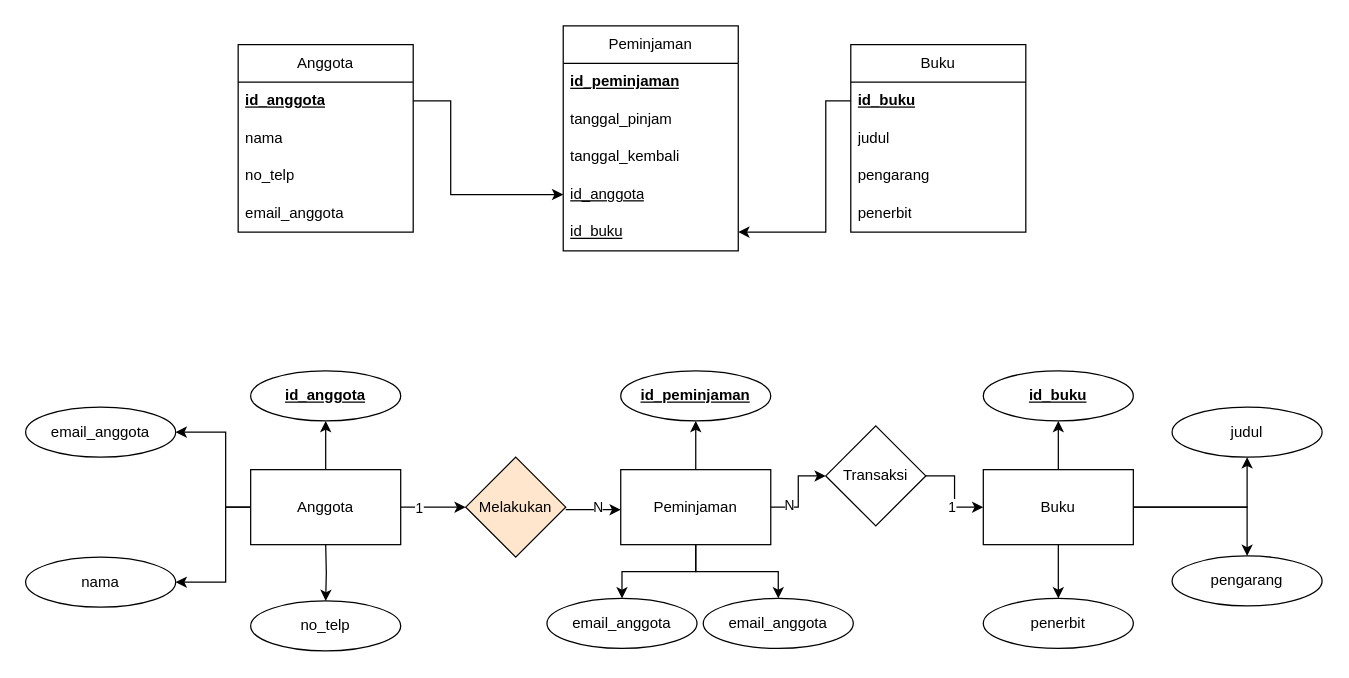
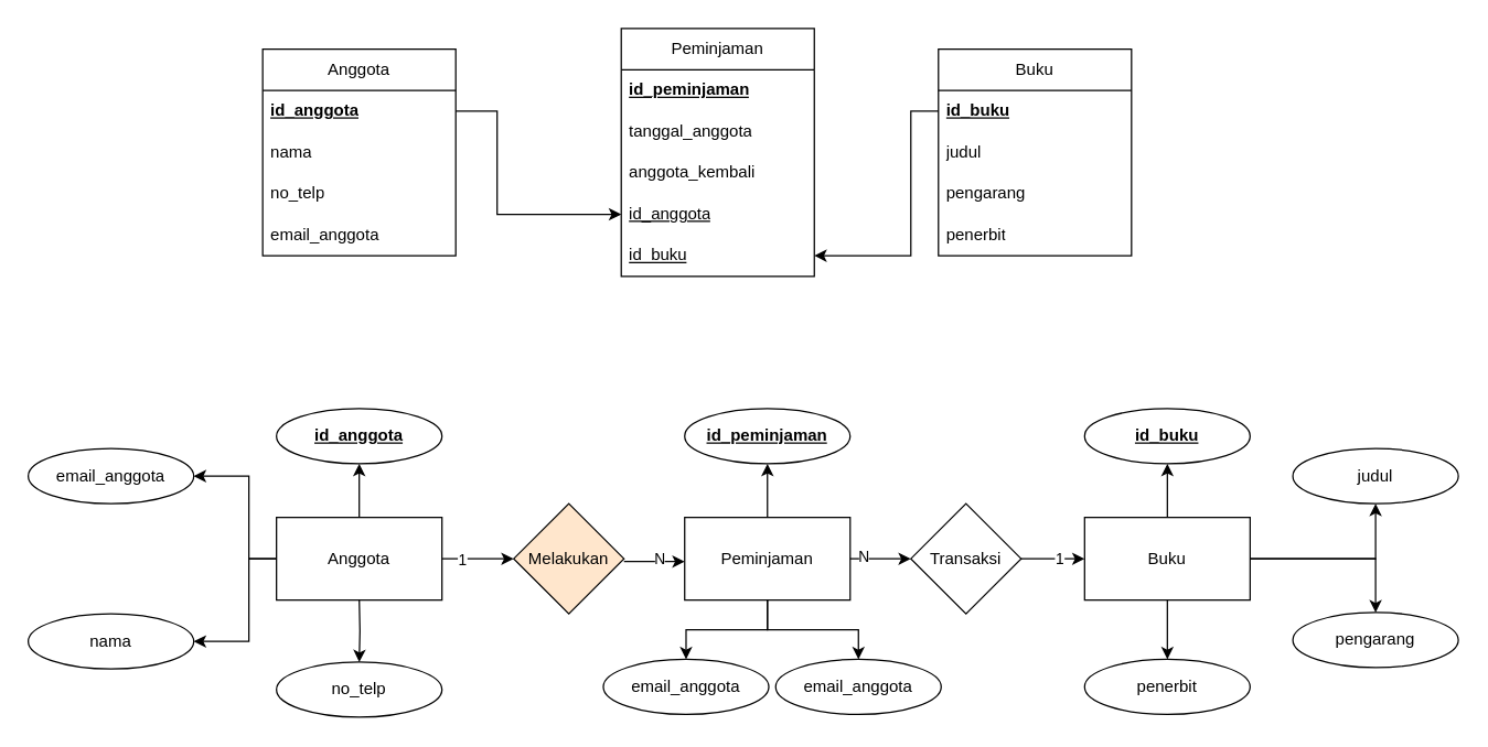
- <mxCell id="15" value="tanggal_pinjam" style="text;strokeColor=none;fillColor=none;align=left;verticalAlign=middle;spacingLeft=4;spacingRight=4;overflow=hidden;points=[[0,0.5],[1,0.5]];portConstraint=eastwest;rotatable=0;whiteSpace=wrap;html=1;" parent="13" vertex="1"><mxGeometry y="60" width="140" height="30" as="geometry" /></mxCell>
+ <mxCell id="15" value="tanggal_anggota" style="text;strokeColor=none;fillColor=none;align=left;verticalAlign=middle;spacingLeft=4;spacingRight=4;overflow=hidden;points=[[0,0.5],[1,0.5]];portConstraint=eastwest;rotatable=0;whiteSpace=wrap;html=1;" parent="13" vertex="1"><mxGeometry y="60" width="140" height="30" as="geometry" /></mxCell>
- <mxCell id="16" value="tanggal_kembali" style="text;strokeColor=none;fillColor=none;align=left;verticalAlign=middle;spacingLeft=4;spacingRight=4;overflow=hidden;points=[[0,0.5],[1,0.5]];portConstraint=eastwest;rotatable=0;whiteSpace=wrap;html=1;" parent="13" vertex="1"><mxGeometry y="90" width="140" height="30" as="geometry" /></mxCell>
+ <mxCell id="16" value="anggota_kembali" style="text;strokeColor=none;fillColor=none;align=left;verticalAlign=middle;spacingLeft=4;spacingRight=4;overflow=hidden;points=[[0,0.5],[1,0.5]];portConstraint=eastwest;rotatable=0;whiteSpace=wrap;html=1;" parent="13" vertex="1"><mxGeometry y="90" width="140" height="30" as="geometry" /></mxCell>
- <mxCell id="50" value="Transaksi" style="rhombus;whiteSpace=wrap;html=1;" parent="1" vertex="1"><mxGeometry x="660" y="340" width="80" height="80" as="geometry" /></mxCell>
+ <mxCell id="50" value="Transaksi" style="rhombus;whiteSpace=wrap;html=1;" parent="1" vertex="1"><mxGeometry x="660" y="365" width="80" height="80" as="geometry" /></mxCell>
